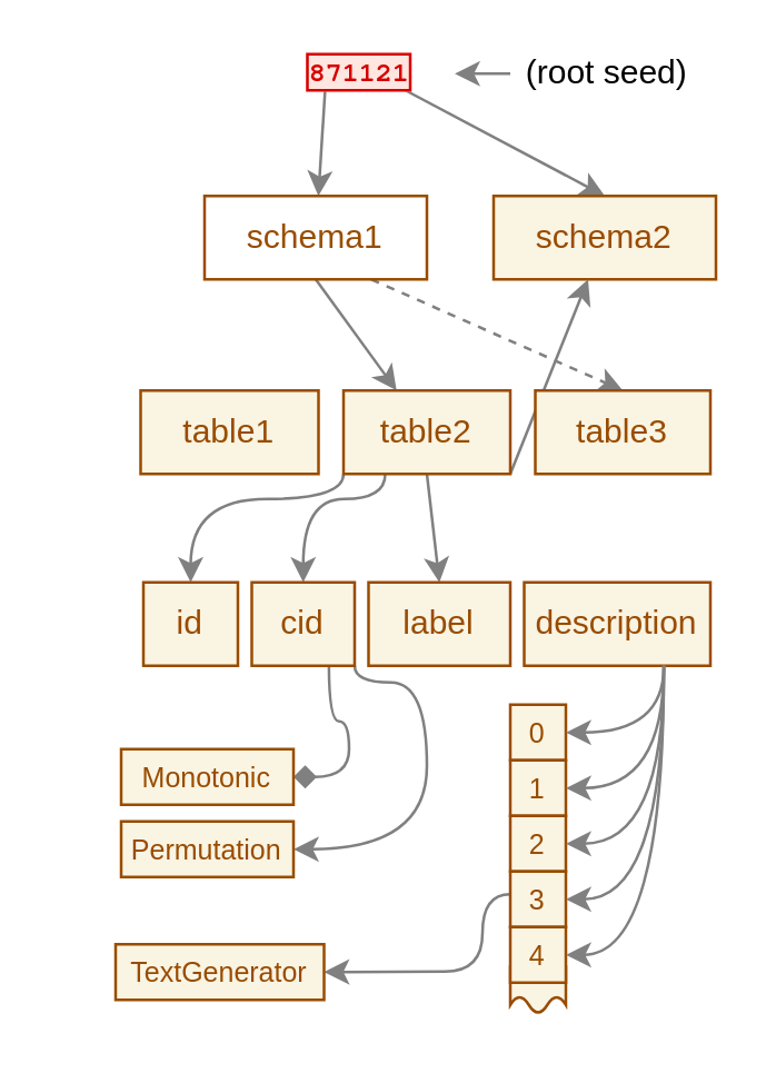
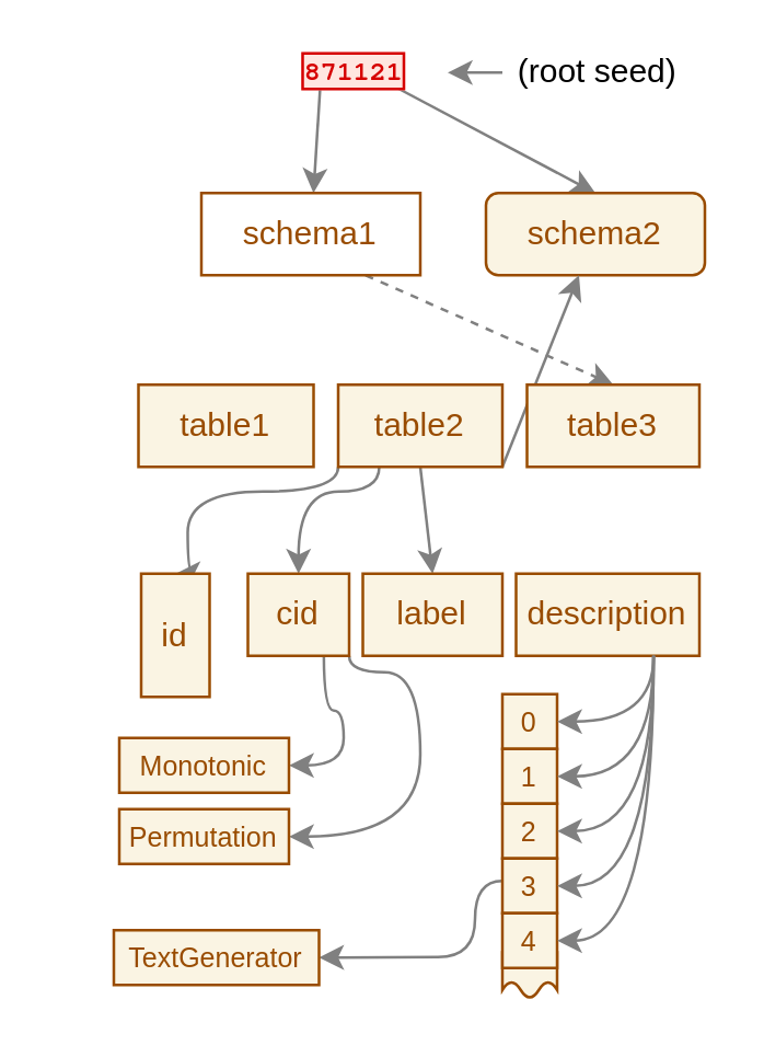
- <mxCell id="9" value="schema2" style="rounded=0;whiteSpace=wrap;html=1;fillColor=#FAF4E3;strokeColor=#994C00;fontColor=#994C00;" parent="1" vertex="1"><mxGeometry x="177" y="70" width="80" height="30" as="geometry" /></mxCell>
+ <mxCell id="9" value="schema2" style="whiteSpace=wrap;html=1;fillColor=#FAF4E3;strokeColor=#994C00;fontColor=#994C00;rounded=1;" parent="1" vertex="1"><mxGeometry x="177" y="70" width="80" height="30" as="geometry" /></mxCell>
- <mxCell id="6" value="" style="rounded=0;orthogonalLoop=1;jettySize=auto;html=1;exitX=0.5;exitY=1;exitDx=0;exitDy=0;fontFamily=FreeMono;fontStyle=1;labelBackgroundColor=#FAF7FF;fontColor=#936BFF;fontSize=10;labelBorderColor=#936BFF;spacing=2;strokeWidth=1;strokeColor=#808080;" parent="1" source="8" target="15" edge="1"><mxGeometry x="0.118" y="6" relative="1" as="geometry"><mxPoint as="offset" /></mxGeometry></mxCell>
- <mxCell id="17" value="id" style="rounded=0;whiteSpace=wrap;html=1;fillColor=#FAF4E3;strokeColor=#994C00;fontColor=#994C00;" parent="1" vertex="1"><mxGeometry x="51" y="209" width="34" height="30" as="geometry" /></mxCell>
+ <mxCell id="17" value="id" style="rounded=0;whiteSpace=wrap;html=1;fillColor=#FAF4E3;strokeColor=#994C00;fontColor=#994C00;" parent="1" vertex="1"><mxGeometry x="51" y="209" width="25" height="45" as="geometry" /></mxCell>
- <mxCell id="19" value="" style="edgeStyle=orthogonalEdgeStyle;rounded=0;orthogonalLoop=1;jettySize=auto;html=1;exitX=0.75;exitY=1;exitDx=0;exitDy=0;entryX=1;entryY=0.5;entryDx=0;entryDy=0;curved=1;fontFamily=FreeMono;fontStyle=1;labelBackgroundColor=#FAF7FF;fontColor=#936BFF;fontSize=10;labelBorderColor=#936BFF;spacing=2;strokeWidth=1;strokeColor=#808080;endArrow=diamond;" parent="1" source="21" target="23" edge="1"><mxGeometry x="-0.496" y="-24" relative="1" as="geometry"><mxPoint as="offset" /></mxGeometry></mxCell>
+ <mxCell id="19" value="" style="edgeStyle=orthogonalEdgeStyle;rounded=0;orthogonalLoop=1;jettySize=auto;html=1;exitX=0.75;exitY=1;exitDx=0;exitDy=0;entryX=1;entryY=0.5;entryDx=0;entryDy=0;curved=1;fontFamily=FreeMono;fontStyle=1;labelBackgroundColor=#FAF7FF;fontColor=#936BFF;fontSize=10;labelBorderColor=#936BFF;spacing=2;strokeWidth=1;strokeColor=#808080;" parent="1" source="21" target="23" edge="1"><mxGeometry x="-0.496" y="-24" relative="1" as="geometry"><mxPoint as="offset" /></mxGeometry></mxCell>
